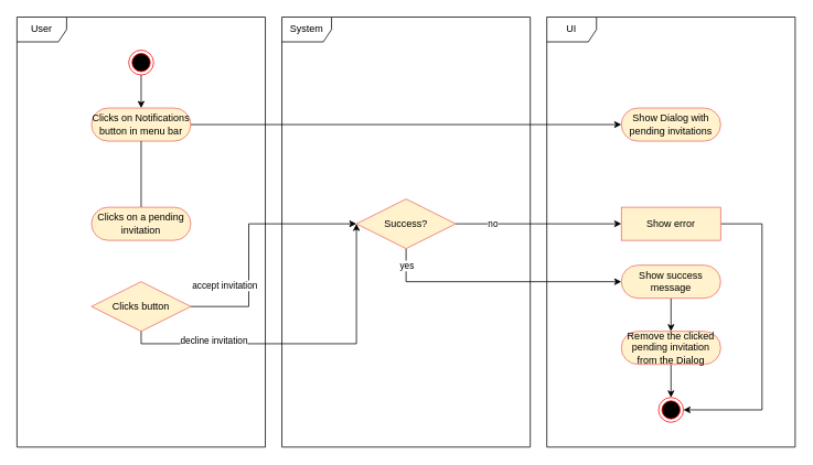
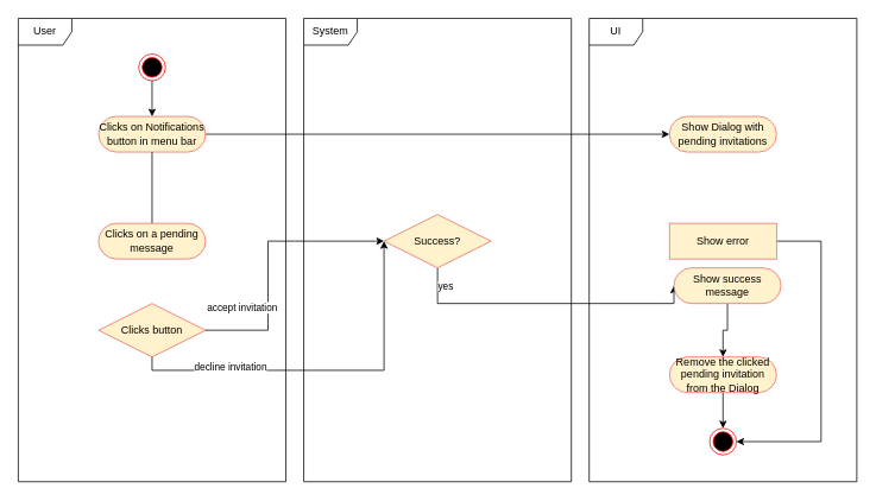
- <mxCell id="16" value="Clicks on a pending invitation" style="rounded=1;whiteSpace=wrap;html=1;arcSize=50;fillColor=#fff2cc;strokeColor=#EA6B66;" parent="1" vertex="1"><mxGeometry x="110" y="250" width="120" height="40" as="geometry" /></mxCell>
+ <mxCell id="16" value="Clicks on a pending message" style="rounded=1;whiteSpace=wrap;html=1;arcSize=50;fillColor=#fff2cc;strokeColor=#EA6B66;" parent="1" vertex="1"><mxGeometry x="110" y="250" width="120" height="40" as="geometry" /></mxCell>
- <mxCell id="17" style="edgeStyle=orthogonalEdgeStyle;rounded=0;orthogonalLoop=1;jettySize=auto;html=1;entryX=0;entryY=0.5;entryDx=0;entryDy=0;" parent="1" source="21" target="23" edge="1"><mxGeometry relative="1" as="geometry" /></mxCell>
- <mxCell id="18" value="no" style="edgeLabel;html=1;align=center;verticalAlign=middle;resizable=0;points=[];" parent="17" vertex="1" connectable="0"><mxGeometry x="-0.827" y="-2" relative="1" as="geometry"><mxPoint x="27" y="-2" as="offset" /></mxGeometry></mxCell>
- <mxCell id="25" value="Show success message" style="rounded=1;whiteSpace=wrap;html=1;arcSize=50;fillColor=#fff2cc;strokeColor=#EA6B66;" parent="1" vertex="1"><mxGeometry x="750" y="320" width="120" height="40" as="geometry" /></mxCell>
+ <mxCell id="25" value="Show success message" style="rounded=1;whiteSpace=wrap;html=1;arcSize=50;fillColor=#fff2cc;strokeColor=#EA6B66;" parent="1" vertex="1"><mxGeometry x="755" y="300" width="120" height="40" as="geometry" /></mxCell>
